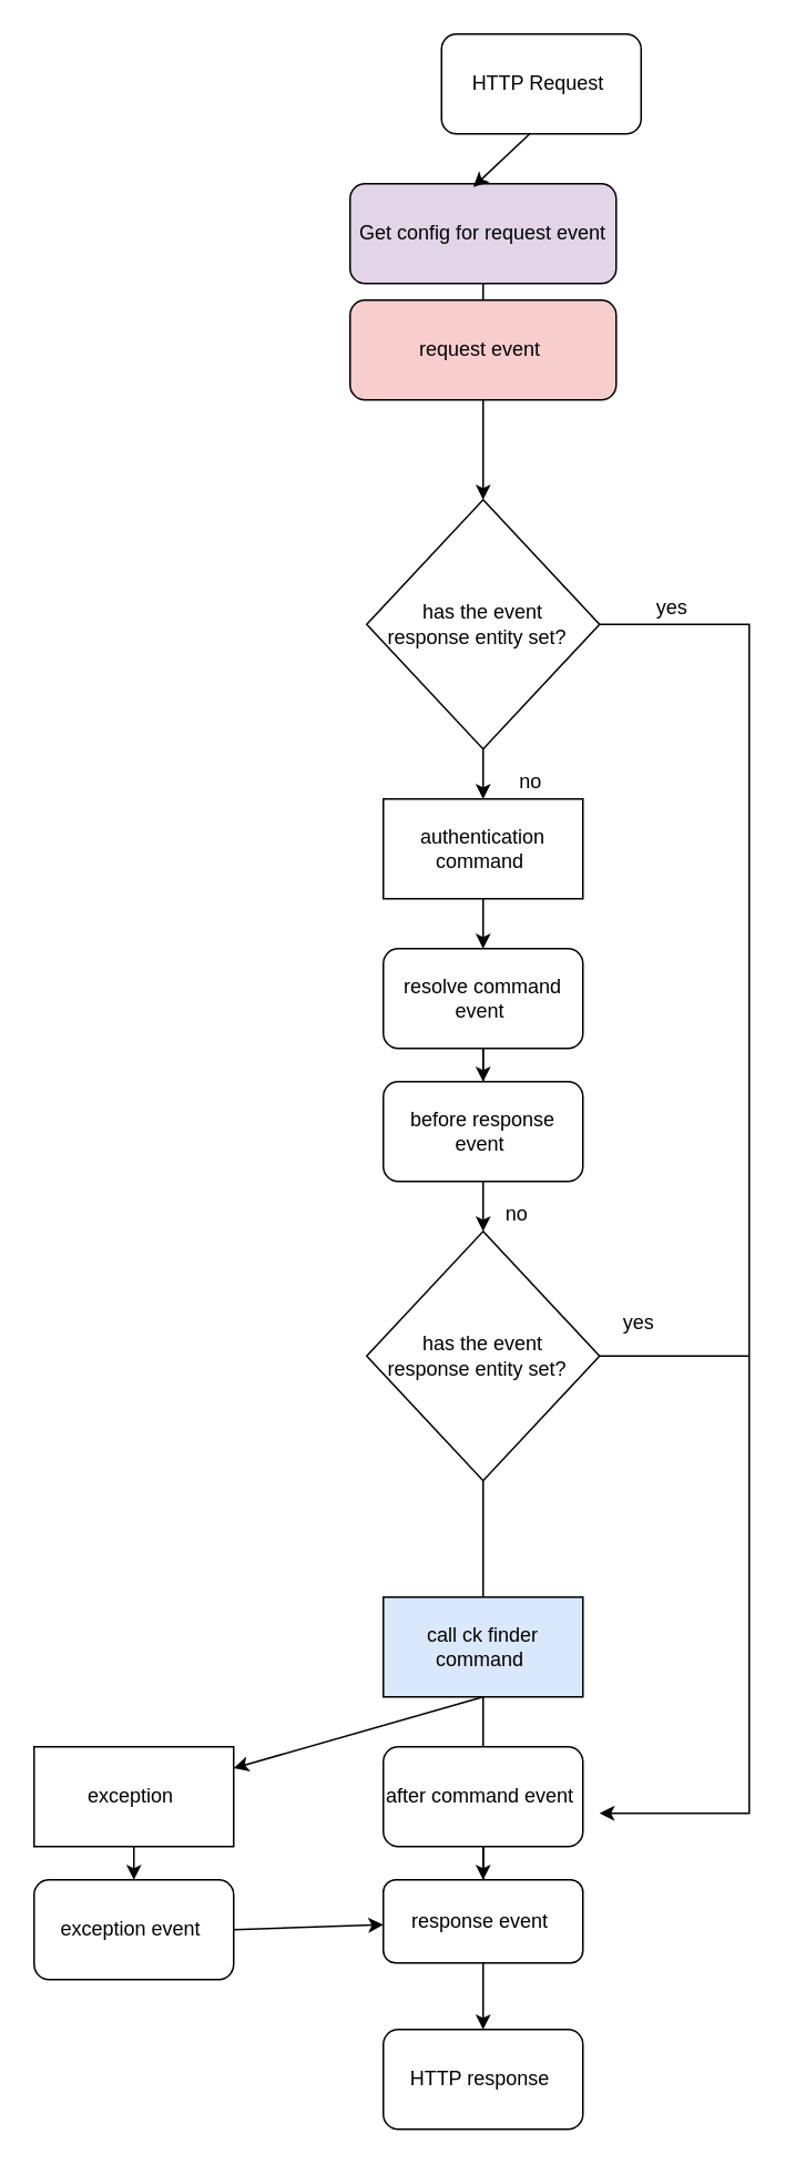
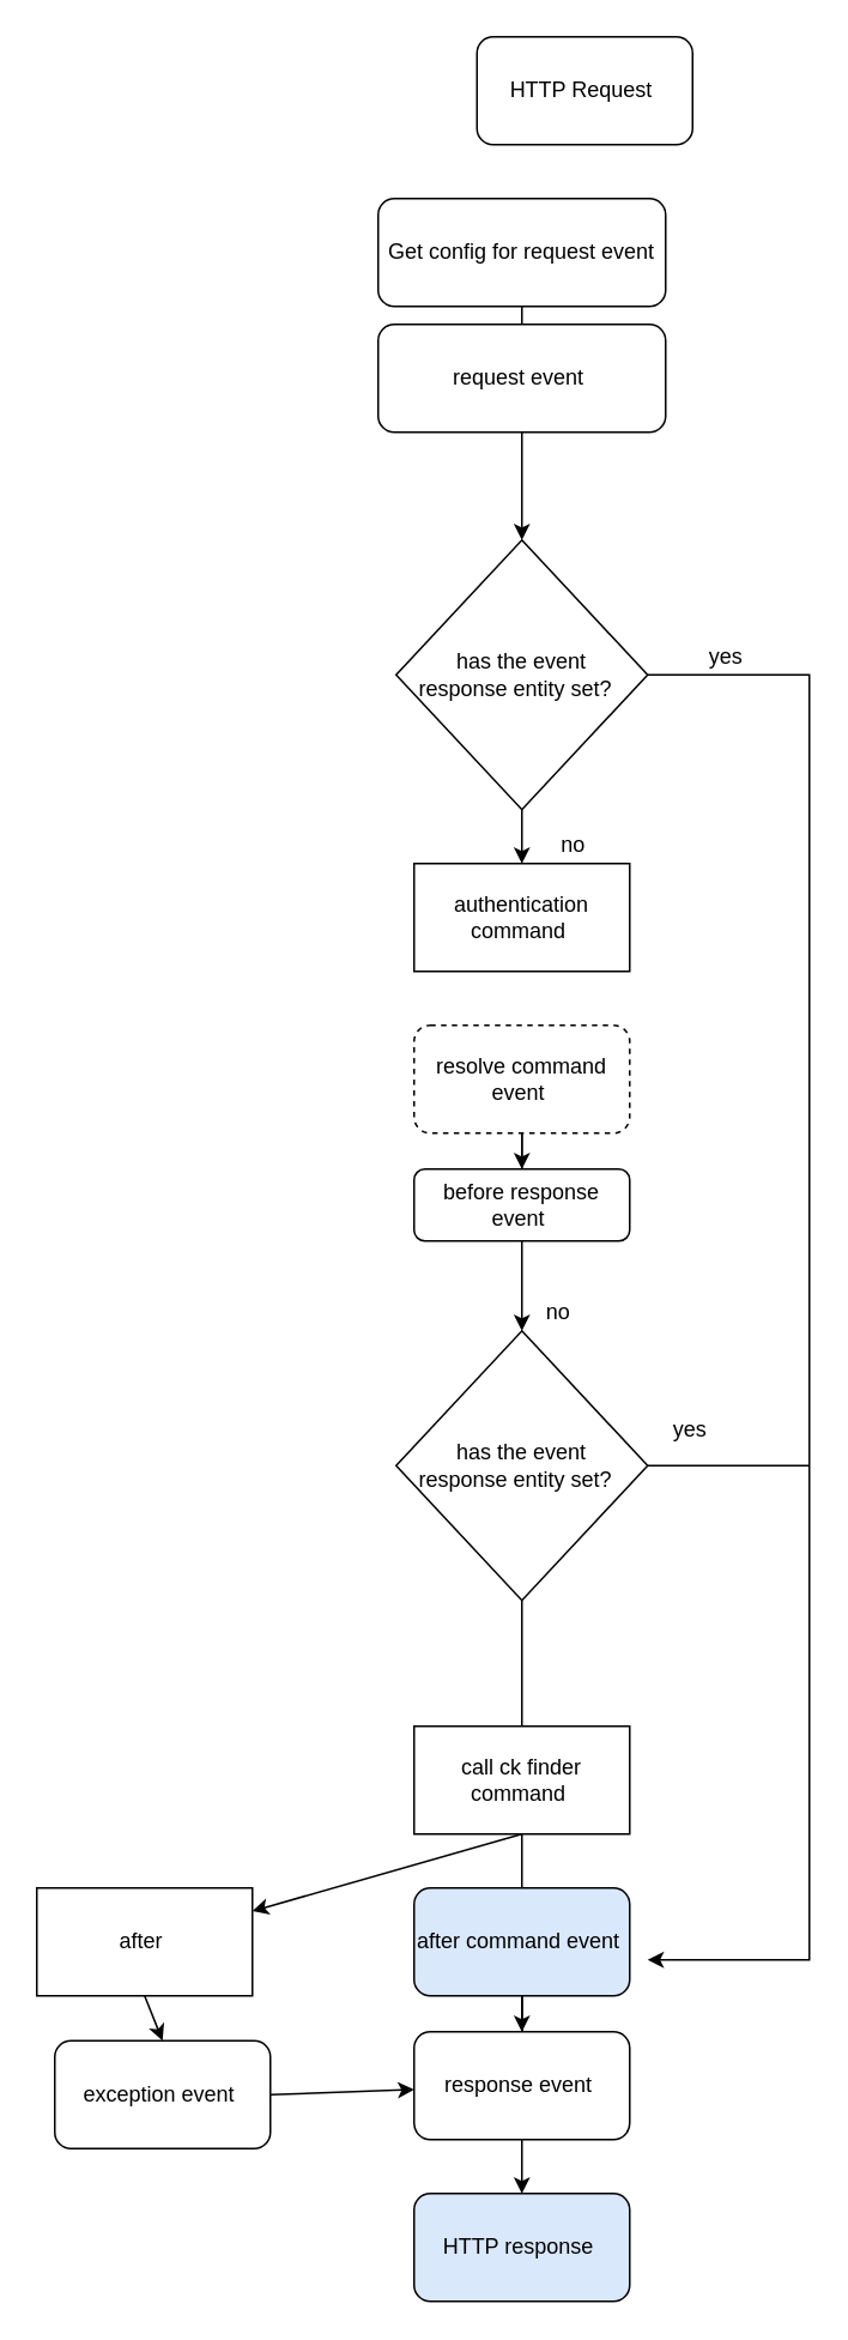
- <mxCell id="18" value="" style="endArrow=classic;html=1;rounded=0;exitX=0.442;exitY=1;exitDx=0;exitDy=0;exitPerimeter=0;entryX=0.463;entryY=0.033;entryDx=0;entryDy=0;entryPerimeter=0;" edge="1" parent="1" source="2" target="4"><mxGeometry width="50" height="50" relative="1" as="geometry"><mxPoint x="280" y="280" as="sourcePoint" /><mxPoint x="330" y="230" as="targetPoint" /></mxGeometry></mxCell>
- <mxCell id="4" value="Get config for request event" style="rounded=1;whiteSpace=wrap;html=1;fillColor=#e1d5e7;" vertex="1" parent="1"><mxGeometry x="210" y="110" width="160" height="60" as="geometry" /></mxCell>
+ <mxCell id="4" value="Get config for request event" style="rounded=1;whiteSpace=wrap;html=1;" vertex="1" parent="1"><mxGeometry x="210" y="110" width="160" height="60" as="geometry" /></mxCell>
- <mxCell id="3" value="request event&amp;nbsp;" style="rounded=1;whiteSpace=wrap;html=1;fillColor=#f8cecc;" vertex="1" parent="1"><mxGeometry x="210" y="180" width="160" height="60" as="geometry" /></mxCell>
+ <mxCell id="3" value="request event&amp;nbsp;" style="rounded=1;whiteSpace=wrap;html=1;" vertex="1" parent="1"><mxGeometry x="210" y="180" width="160" height="60" as="geometry" /></mxCell>
- <mxCell id="15" value="" style="endArrow=classic;html=1;rounded=0;exitX=0.5;exitY=1;exitDx=0;exitDy=0;" edge="1" parent="1" source="11" target="9"><mxGeometry width="50" height="50" relative="1" as="geometry"><mxPoint x="280" y="680" as="sourcePoint" /><mxPoint x="330" y="630" as="targetPoint" /></mxGeometry></mxCell>
- <mxCell id="9" value="resolve command event&amp;nbsp;" style="rounded=1;whiteSpace=wrap;html=1;" vertex="1" parent="1"><mxGeometry x="230" y="570" width="120" height="60" as="geometry" /></mxCell>
+ <mxCell id="9" value="resolve command event&amp;nbsp;" style="rounded=1;whiteSpace=wrap;html=1;dashed=1;" vertex="1" parent="1"><mxGeometry x="230" y="570" width="120" height="60" as="geometry" /></mxCell>
- <mxCell id="8" value="before response event&amp;nbsp;" style="rounded=1;whiteSpace=wrap;html=1;" vertex="1" parent="1"><mxGeometry x="230" y="650" width="120" height="60" as="geometry" /></mxCell>
+ <mxCell id="8" value="before response event&amp;nbsp;" style="rounded=1;whiteSpace=wrap;html=1;" vertex="1" parent="1"><mxGeometry x="230" y="650" width="120" height="40" as="geometry" /></mxCell>
- <mxCell id="24" value="call ck finder command&amp;nbsp;" style="rounded=0;whiteSpace=wrap;html=1;fillColor=#dae8fc;" vertex="1" parent="1"><mxGeometry x="230" y="960" width="120" height="60" as="geometry" /></mxCell>
+ <mxCell id="24" value="call ck finder command&amp;nbsp;" style="rounded=0;whiteSpace=wrap;html=1;" vertex="1" parent="1"><mxGeometry x="230" y="960" width="120" height="60" as="geometry" /></mxCell>
- <mxCell id="31" value="exception&amp;nbsp;" style="rounded=0;whiteSpace=wrap;html=1;" vertex="1" parent="1"><mxGeometry x="20" y="1050" width="120" height="60" as="geometry" /></mxCell>
+ <mxCell id="31" value="after&amp;nbsp;" style="rounded=0;whiteSpace=wrap;html=1;" vertex="1" parent="1"><mxGeometry x="20" y="1050" width="120" height="60" as="geometry" /></mxCell>
- <mxCell id="22" value="after command event&amp;nbsp;" style="rounded=1;whiteSpace=wrap;html=1;" vertex="1" parent="1"><mxGeometry x="230" y="1050" width="120" height="60" as="geometry" /></mxCell>
+ <mxCell id="22" value="after command event&amp;nbsp;" style="rounded=1;whiteSpace=wrap;html=1;fillColor=#dae8fc;" vertex="1" parent="1"><mxGeometry x="230" y="1050" width="120" height="60" as="geometry" /></mxCell>
- <mxCell id="21" value="response event&amp;nbsp;" style="rounded=1;whiteSpace=wrap;html=1;" vertex="1" parent="1"><mxGeometry x="230" y="1130" width="120" height="50" as="geometry" /></mxCell>
+ <mxCell id="21" value="response event&amp;nbsp;" style="rounded=1;whiteSpace=wrap;html=1;" vertex="1" parent="1"><mxGeometry x="230" y="1130" width="120" height="60" as="geometry" /></mxCell>
- <mxCell id="32" value="exception event&amp;nbsp;" style="rounded=1;whiteSpace=wrap;html=1;" vertex="1" parent="1"><mxGeometry x="20" y="1130" width="120" height="60" as="geometry" /></mxCell>
+ <mxCell id="32" value="exception event&amp;nbsp;" style="rounded=1;whiteSpace=wrap;html=1;" vertex="1" parent="1"><mxGeometry x="30" y="1135" width="120" height="60" as="geometry" /></mxCell>
- <mxCell id="12" value="HTTP response&amp;nbsp;" style="rounded=1;whiteSpace=wrap;html=1;" vertex="1" parent="1"><mxGeometry x="230" y="1220" width="120" height="60" as="geometry" /></mxCell>
+ <mxCell id="12" value="HTTP response&amp;nbsp;" style="rounded=1;whiteSpace=wrap;html=1;fillColor=#dae8fc;" vertex="1" parent="1"><mxGeometry x="230" y="1220" width="120" height="60" as="geometry" /></mxCell>
